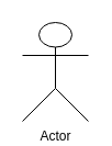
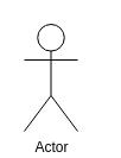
- <mxCell id="2" value="Actor" style="shape=umlActor;verticalLabelPosition=bottom;labelBackgroundColor=#ffffff;verticalAlign=top;html=1;" vertex="1" parent="1"><mxGeometry x="20" y="20" width="60" height="90" as="geometry" /></mxCell>
+ <mxCell id="2" value="Actor" style="shape=umlActor;verticalLabelPosition=bottom;labelBackgroundColor=#ffffff;verticalAlign=top;html=1;" vertex="1" parent="1"><mxGeometry x="20" y="20" width="45" height="90" as="geometry" /></mxCell>
